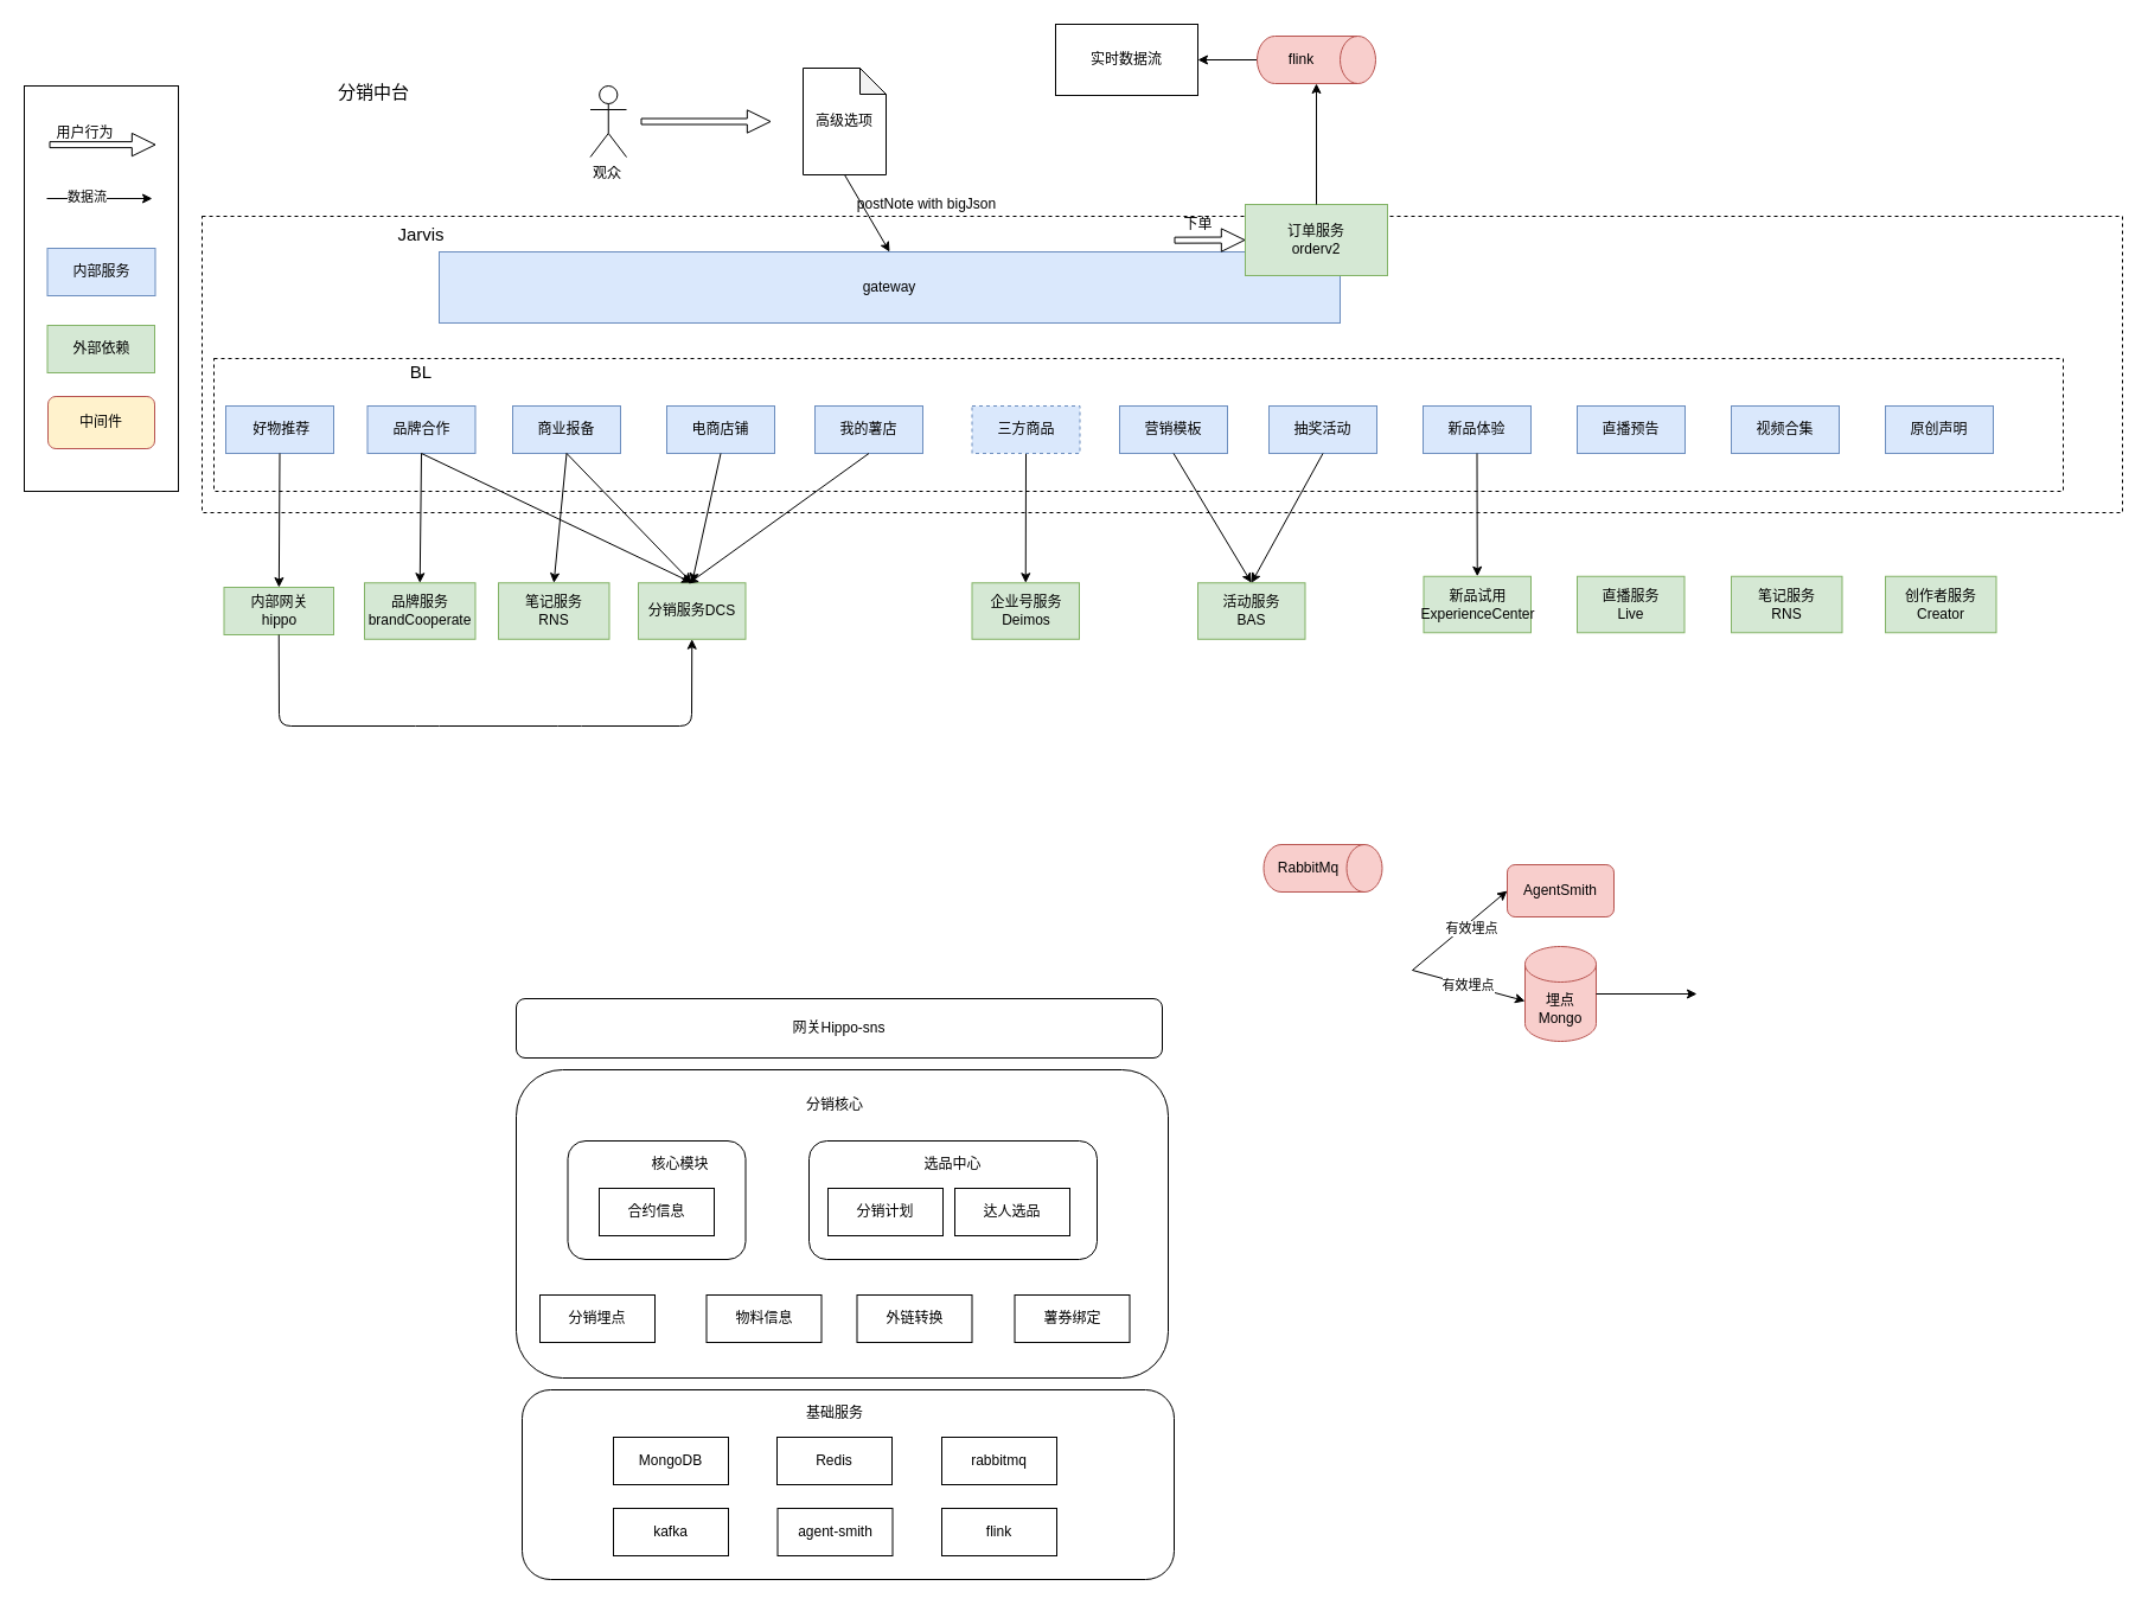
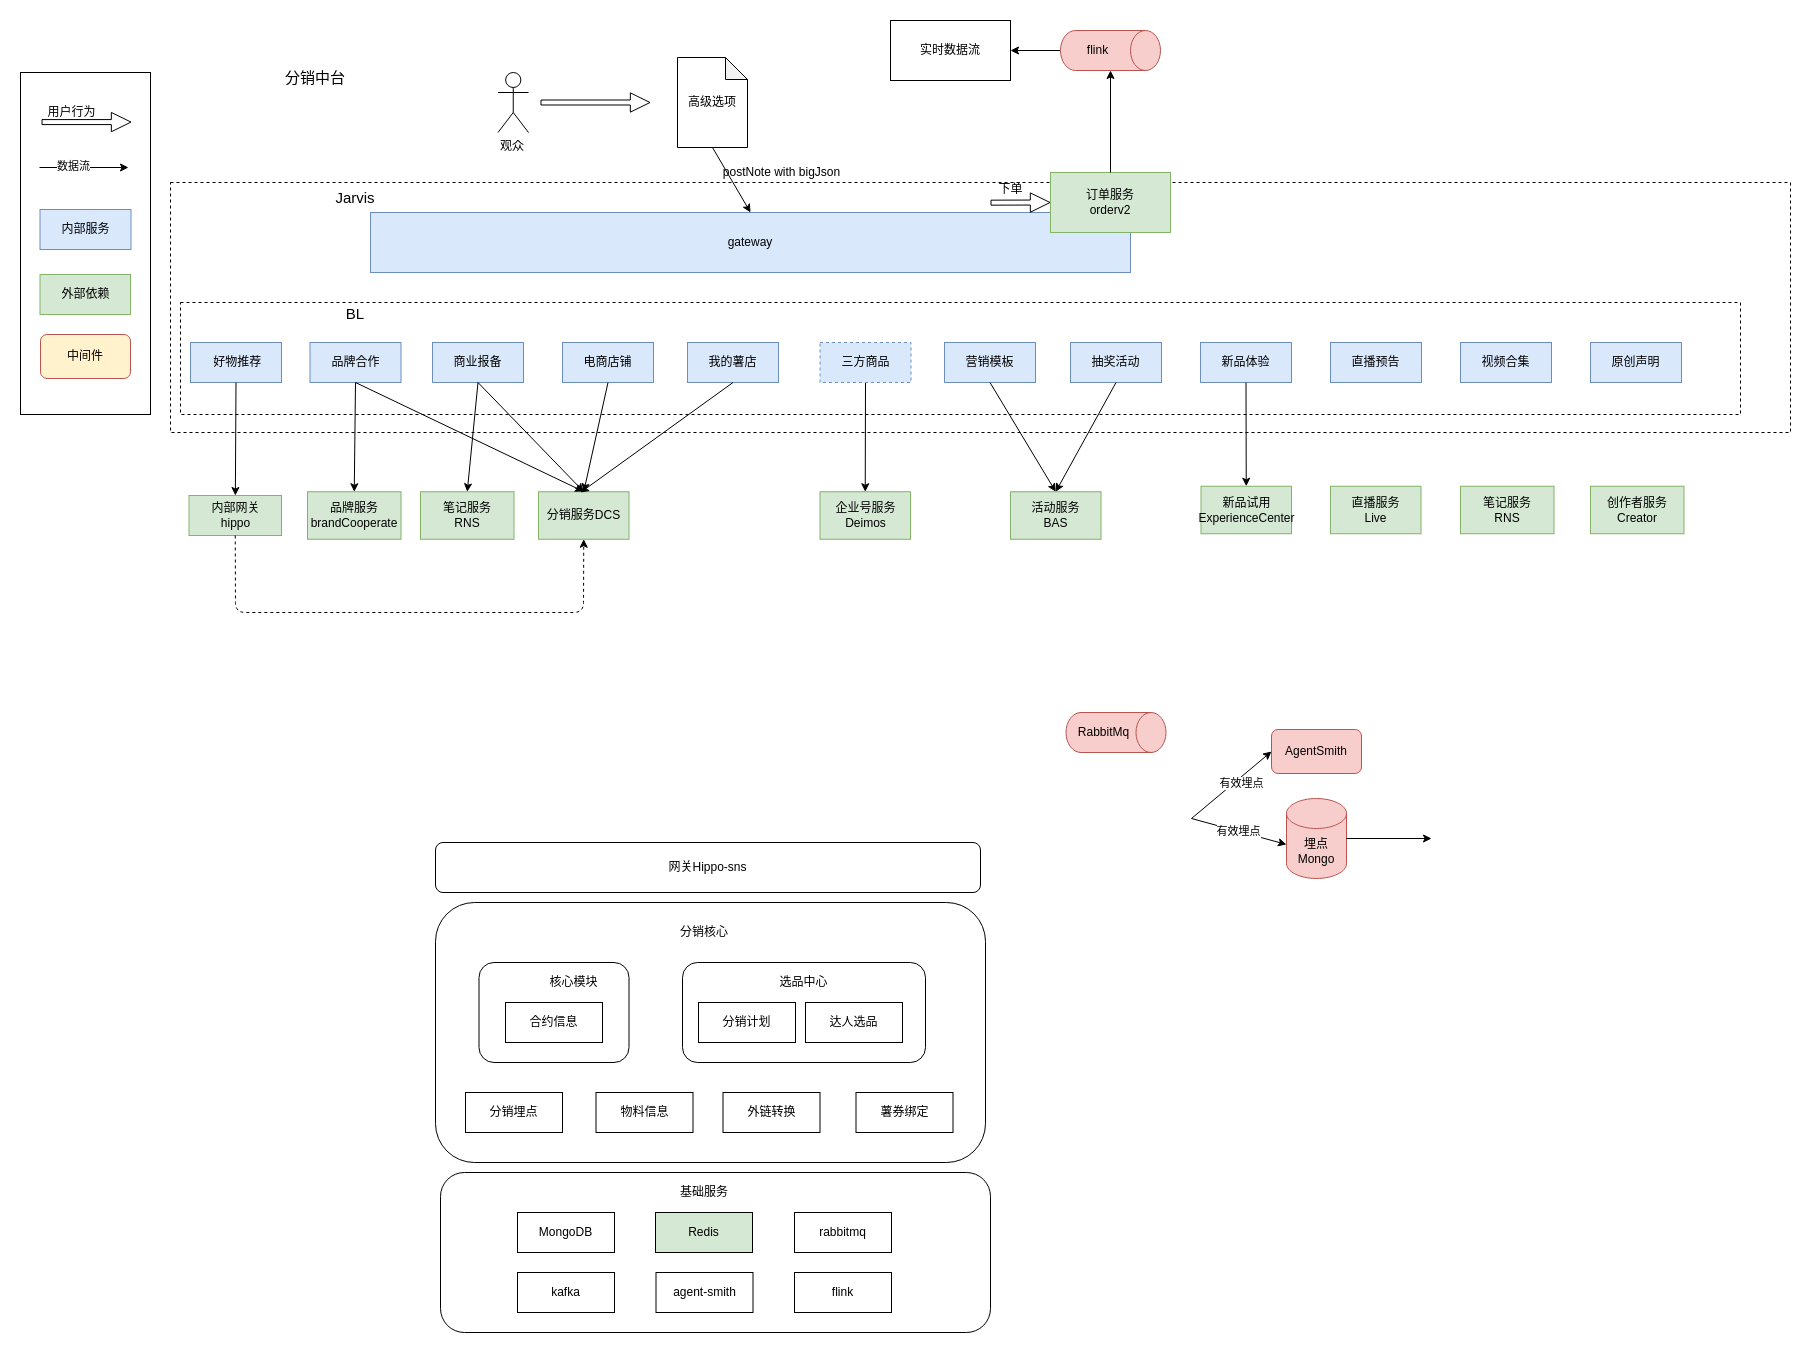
- <mxCell id="72" value="" style="endArrow=classic;html=1;fontSize=15;exitX=0.5;exitY=1;exitDx=0;exitDy=0;dashed=0;entryX=0.5;entryY=1;entryDx=0;entryDy=0;" edge="1" parent="1" source="20" target="11"><mxGeometry width="50" height="50" relative="1" as="geometry"><mxPoint x="856" y="722" as="sourcePoint" /><mxPoint x="430" y="512" as="targetPoint" /><Array as="points"><mxPoint x="235" y="612" /><mxPoint x="360" y="612" /><mxPoint x="480" y="612" /><mxPoint x="583" y="612" /></Array></mxGeometry></mxCell>
+ <mxCell id="72" value="" style="endArrow=classic;html=1;fontSize=15;exitX=0.5;exitY=1;exitDx=0;exitDy=0;dashed=1;entryX=0.5;entryY=1;entryDx=0;entryDy=0;" edge="1" parent="1" source="20" target="11"><mxGeometry width="50" height="50" relative="1" as="geometry"><mxPoint x="856" y="722" as="sourcePoint" /><mxPoint x="430" y="512" as="targetPoint" /><Array as="points"><mxPoint x="235" y="612" /><mxPoint x="360" y="612" /><mxPoint x="480" y="612" /><mxPoint x="583" y="612" /></Array></mxGeometry></mxCell>
- <mxCell id="36" value="分销埋点" style="rounded=0;whiteSpace=wrap;html=1;" vertex="1" parent="1"><mxGeometry x="455" y="1092" width="97" height="40" as="geometry" /></mxCell>
+ <mxCell id="36" value="分销埋点" style="rounded=0;whiteSpace=wrap;html=1;" vertex="1" parent="1"><mxGeometry x="465" y="1092" width="97" height="40" as="geometry" /></mxCell>
- <mxCell id="42" value="Redis" style="rounded=0;whiteSpace=wrap;html=1;" vertex="1" parent="1"><mxGeometry x="655" y="1212" width="97" height="40" as="geometry" /></mxCell>
+ <mxCell id="42" value="Redis" style="rounded=0;whiteSpace=wrap;html=1;fillColor=#d5e8d4;" vertex="1" parent="1"><mxGeometry x="655" y="1212" width="97" height="40" as="geometry" /></mxCell>
